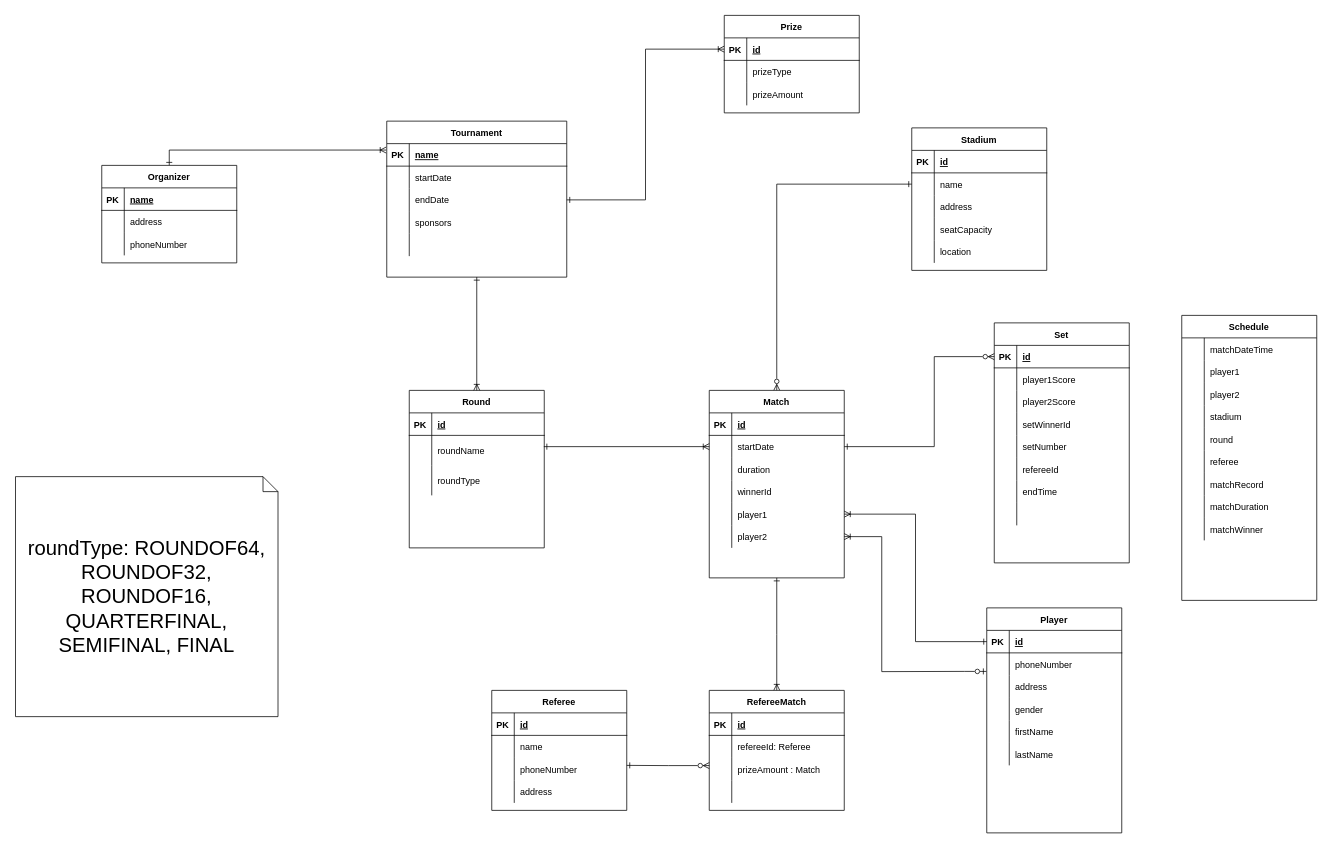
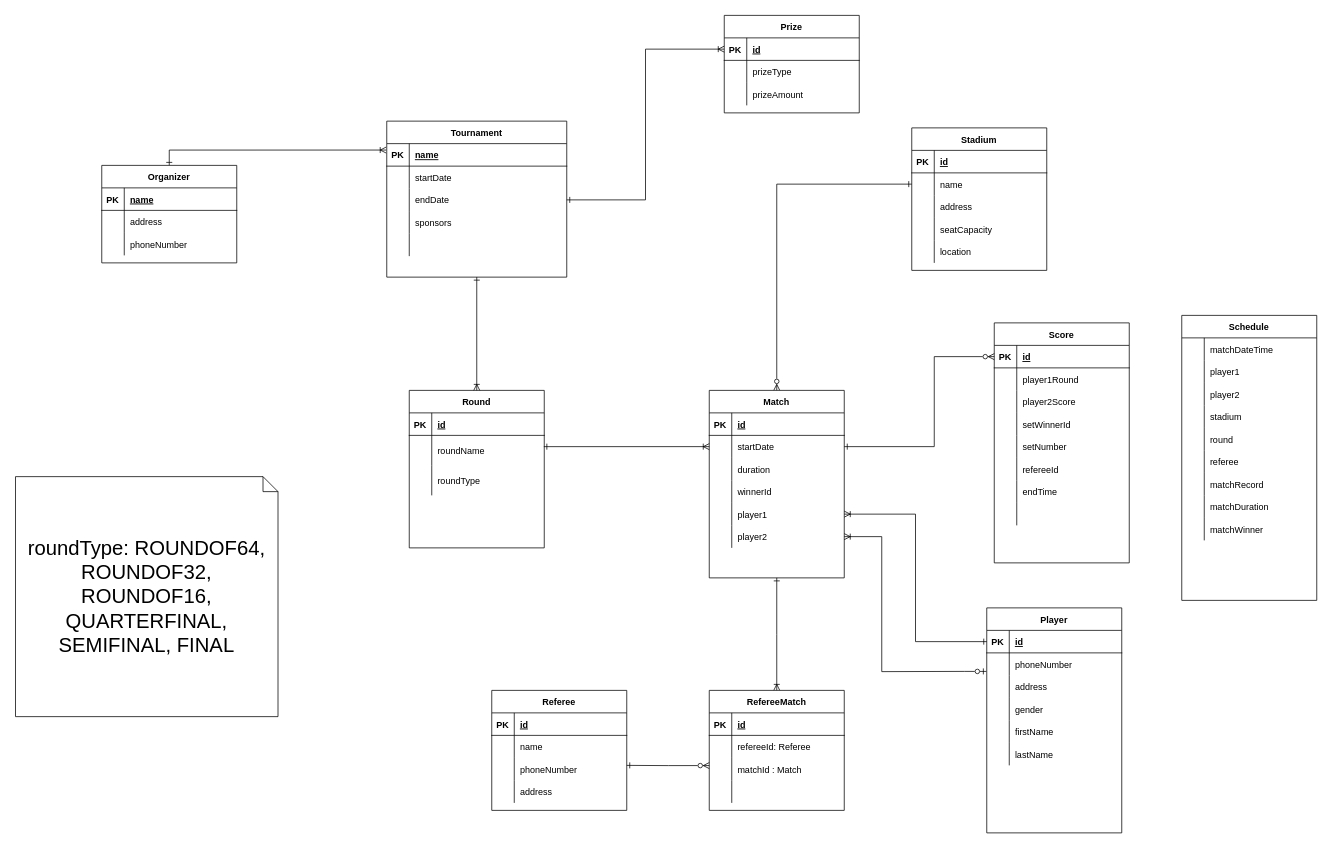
- <mxCell id="150" value="Set" style="shape=table;startSize=30;container=1;collapsible=1;childLayout=tableLayout;fixedRows=1;rowLines=0;fontStyle=1;align=center;resizeLast=1;" parent="1" vertex="1"><mxGeometry x="1325" y="430" width="180" height="320" as="geometry" /></mxCell>
+ <mxCell id="150" value="Score" style="shape=table;startSize=30;container=1;collapsible=1;childLayout=tableLayout;fixedRows=1;rowLines=0;fontStyle=1;align=center;resizeLast=1;" parent="1" vertex="1"><mxGeometry x="1325" y="430" width="180" height="320" as="geometry" /></mxCell>
- <mxCell id="156" value="player1Score" style="shape=partialRectangle;connectable=0;fillColor=none;top=0;left=0;bottom=0;right=0;align=left;spacingLeft=6;overflow=hidden;" parent="154" vertex="1"><mxGeometry x="30" width="150" height="30" as="geometry"><mxRectangle width="150" height="30" as="alternateBounds" /></mxGeometry></mxCell>
+ <mxCell id="156" value="player1Round" style="shape=partialRectangle;connectable=0;fillColor=none;top=0;left=0;bottom=0;right=0;align=left;spacingLeft=6;overflow=hidden;" parent="154" vertex="1"><mxGeometry x="30" width="150" height="30" as="geometry"><mxRectangle width="150" height="30" as="alternateBounds" /></mxGeometry></mxCell>
- <mxCell id="187" value="prizeAmount : Match" style="shape=partialRectangle;connectable=0;fillColor=none;top=0;left=0;bottom=0;right=0;align=left;spacingLeft=6;overflow=hidden;" parent="185" vertex="1"><mxGeometry x="30" width="150" height="30" as="geometry"><mxRectangle width="150" height="30" as="alternateBounds" /></mxGeometry></mxCell>
+ <mxCell id="187" value="matchId : Match" style="shape=partialRectangle;connectable=0;fillColor=none;top=0;left=0;bottom=0;right=0;align=left;spacingLeft=6;overflow=hidden;" parent="185" vertex="1"><mxGeometry x="30" width="150" height="30" as="geometry"><mxRectangle width="150" height="30" as="alternateBounds" /></mxGeometry></mxCell>
